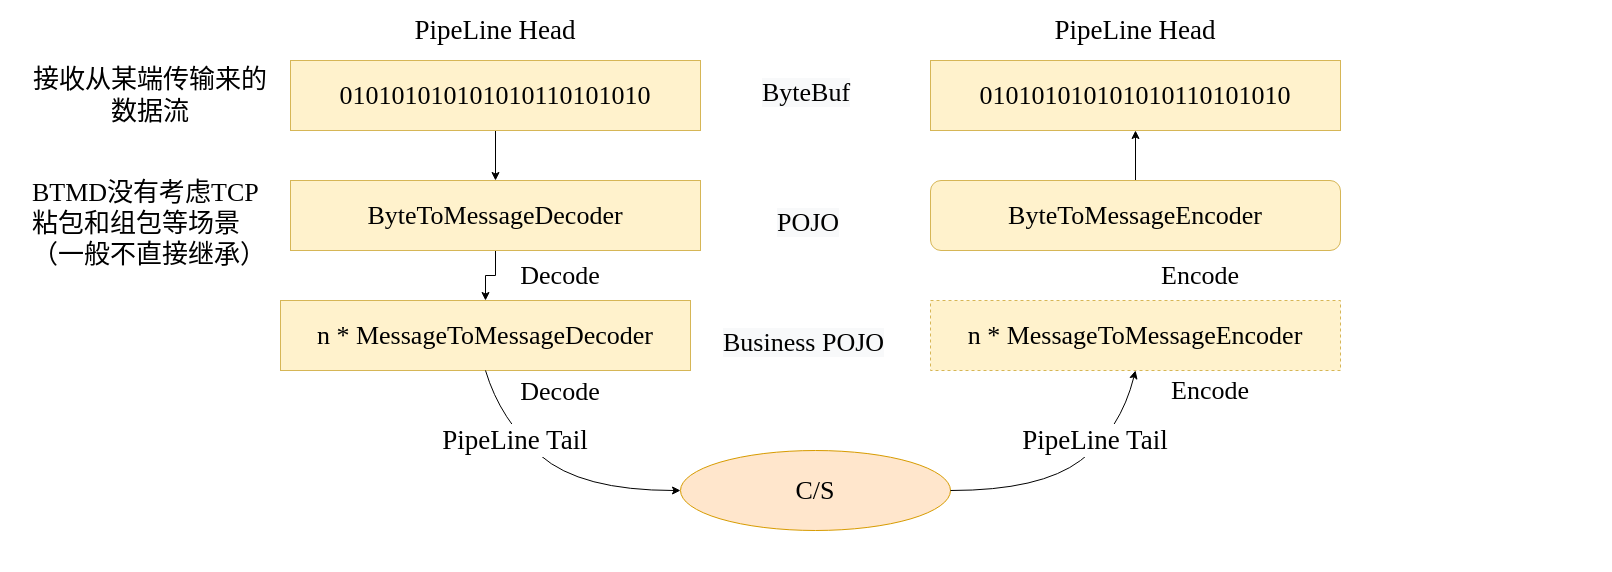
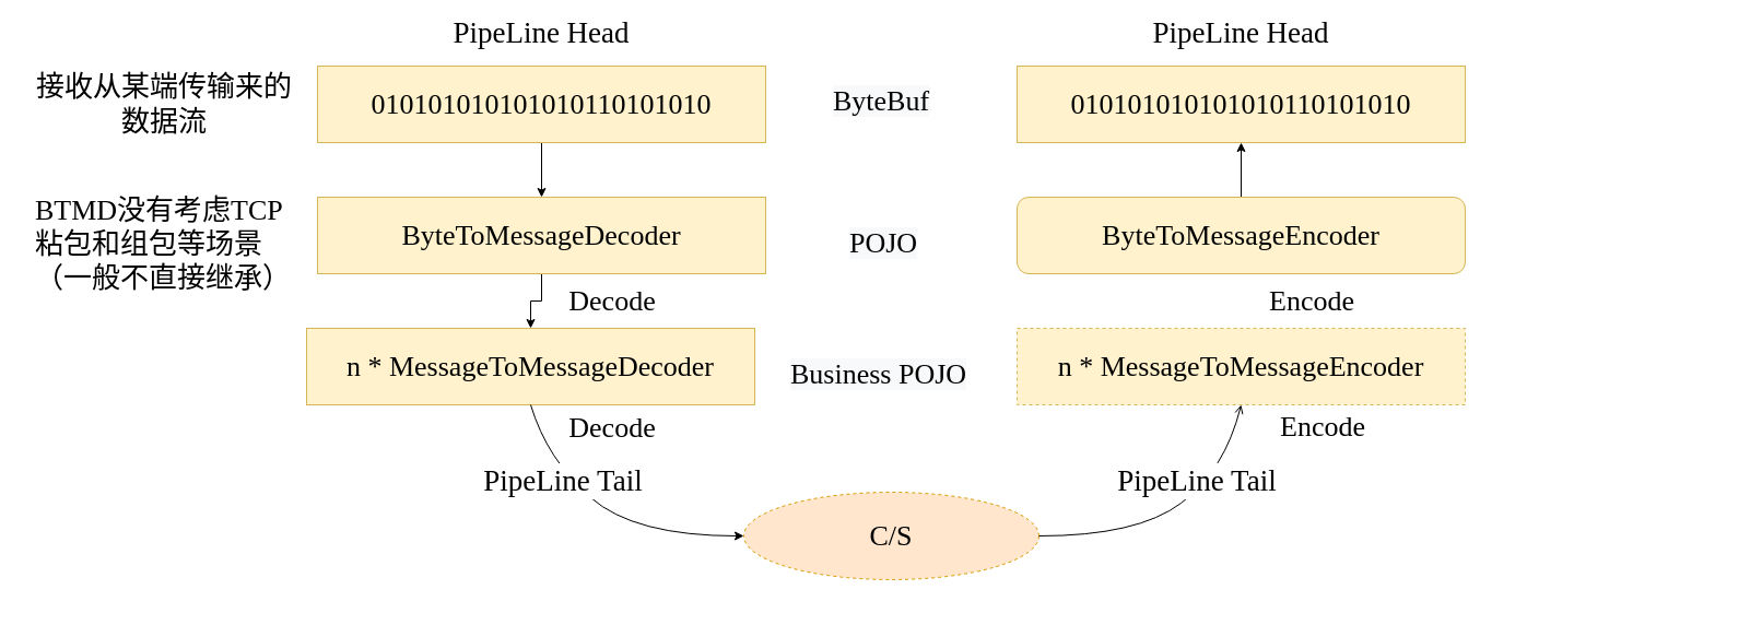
- <mxCell id="14" value="" style="curved=1;endArrow=classic;html=1;fontFamily=Comic Sans MS;fontSize=26;exitX=1;exitY=0.5;exitDx=0;exitDy=0;entryX=0.5;entryY=1;entryDx=0;entryDy=0;" parent="1" source="8" target="13" edge="1"><mxGeometry width="50" height="50" relative="1" as="geometry"><mxPoint x="1320" y="490" as="sourcePoint" /><mxPoint x="1070" y="570" as="targetPoint" /><Array as="points"><mxPoint x="1040" y="490" /><mxPoint x="1120" y="430" /></Array></mxGeometry></mxCell>
+ <mxCell id="14" value="" style="curved=1;endArrow=open;html=1;fontFamily=Comic Sans MS;fontSize=26;exitX=1;exitY=0.5;exitDx=0;exitDy=0;entryX=0.5;entryY=1;entryDx=0;entryDy=0;" parent="1" source="8" target="13" edge="1"><mxGeometry width="50" height="50" relative="1" as="geometry"><mxPoint x="1320" y="490" as="sourcePoint" /><mxPoint x="1070" y="570" as="targetPoint" /><Array as="points"><mxPoint x="1040" y="490" /><mxPoint x="1120" y="430" /></Array></mxGeometry></mxCell>
- <mxCell id="8" value="C/S" style="ellipse;whiteSpace=wrap;html=1;fontFamily=Comic Sans MS;fontSize=26;fillColor=#ffe6cc;strokeColor=#d79b00;" parent="1" vertex="1"><mxGeometry x="680" y="450" width="270" height="80" as="geometry" /></mxCell>
+ <mxCell id="8" value="C/S" style="ellipse;whiteSpace=wrap;html=1;fontFamily=Comic Sans MS;fontSize=26;fillColor=#ffe6cc;strokeColor=#d79b00;dashed=1;" parent="1" vertex="1"><mxGeometry x="680" y="450" width="270" height="80" as="geometry" /></mxCell>
